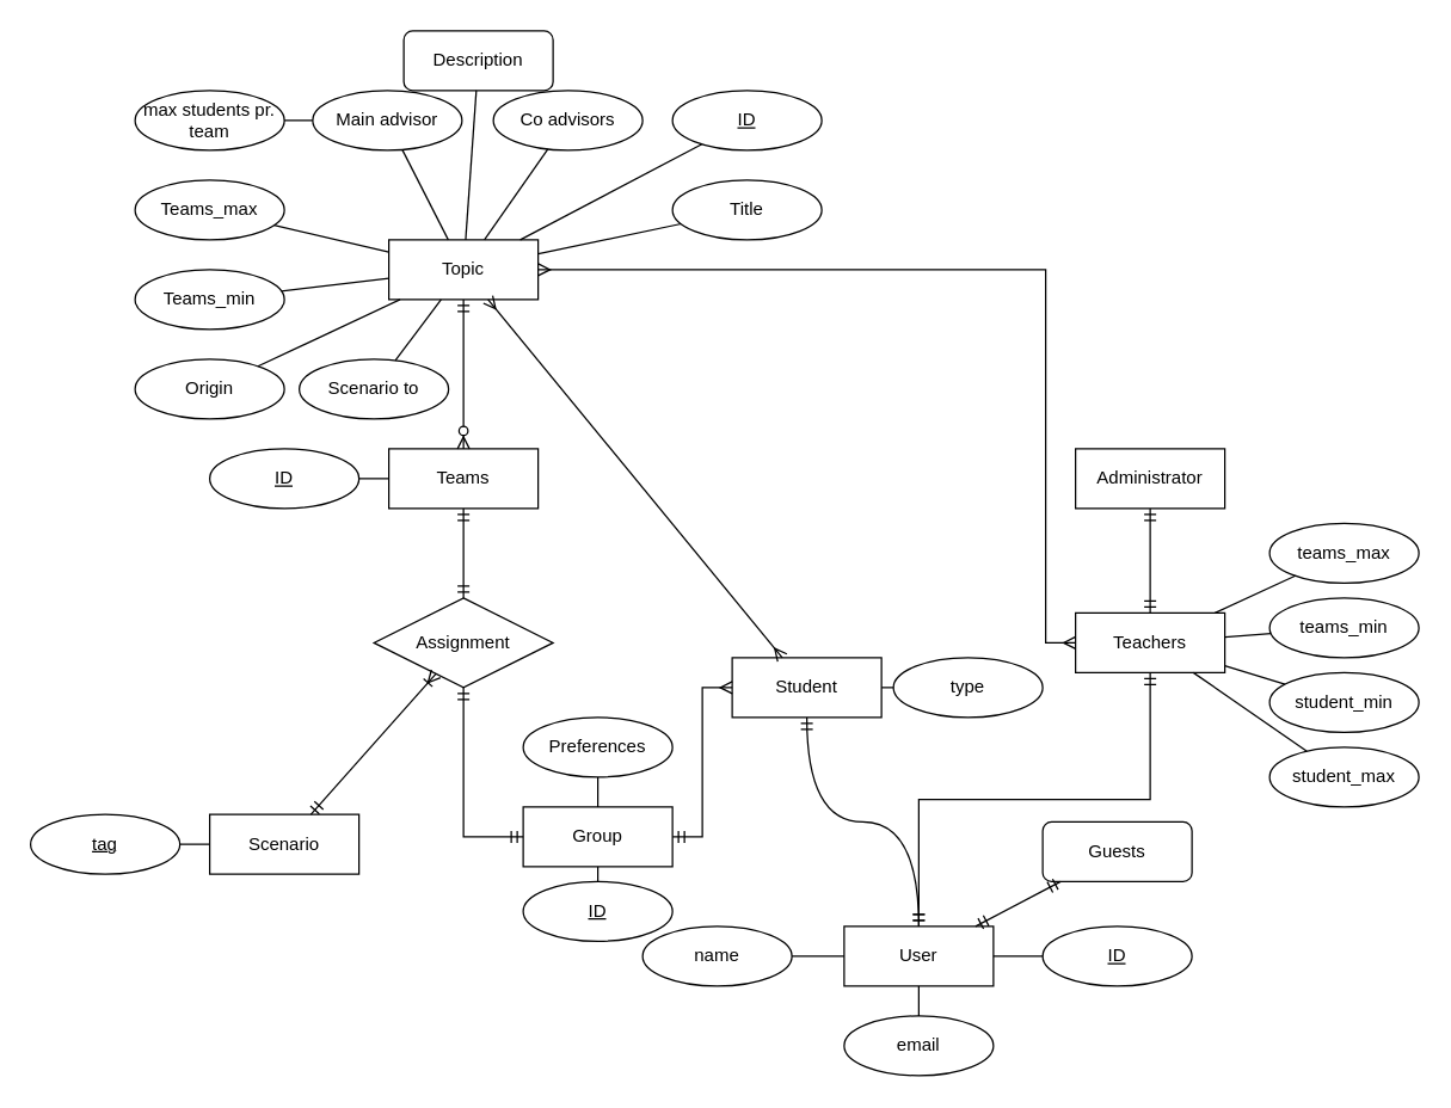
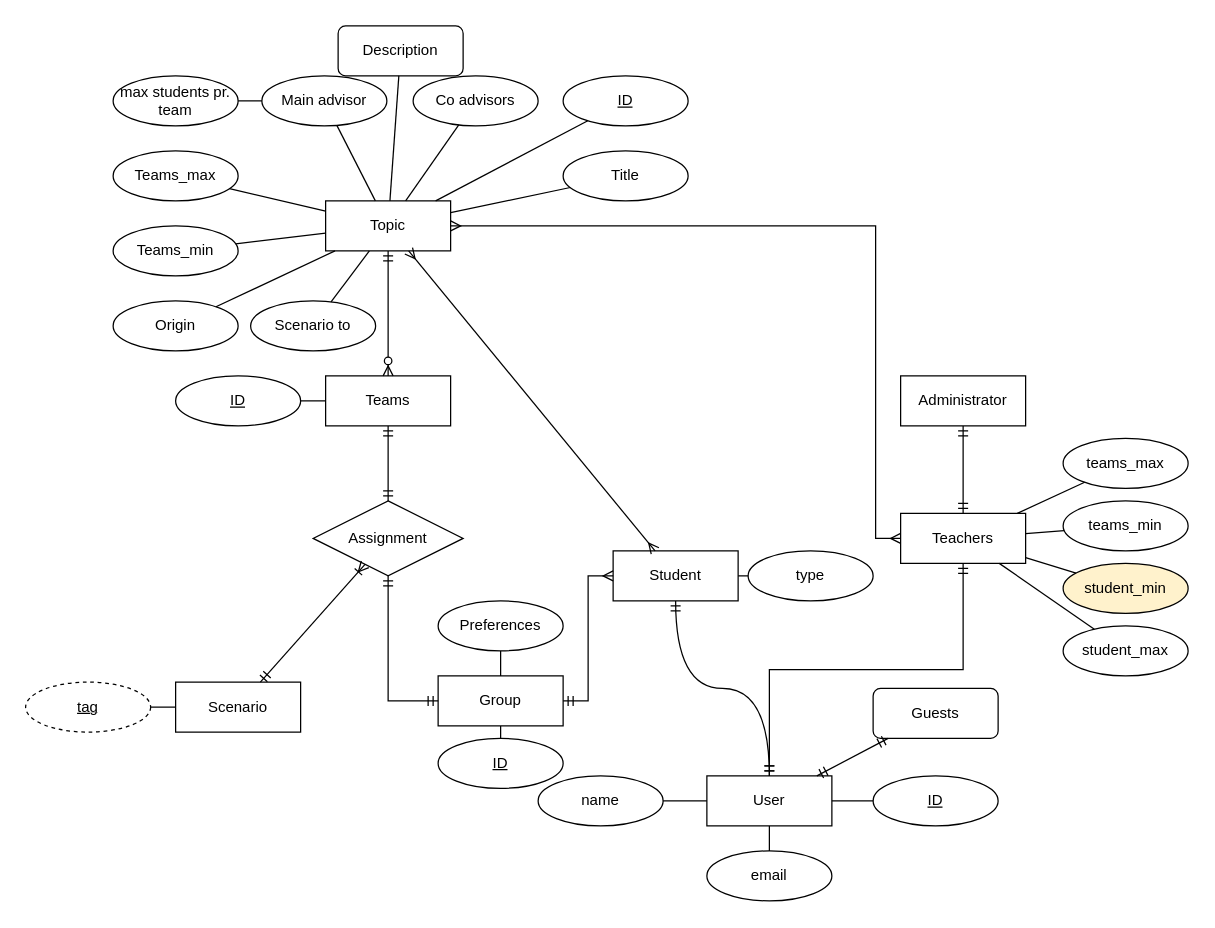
- <mxCell id="14" value="student_min" style="ellipse;whiteSpace=wrap;html=1;align=center;" vertex="1" parent="1"><mxGeometry x="850" y="450" width="100" height="40" as="geometry" /></mxCell>
+ <mxCell id="14" value="student_min" style="ellipse;whiteSpace=wrap;html=1;align=center;fillColor=#fff2cc;" vertex="1" parent="1"><mxGeometry x="850" y="450" width="100" height="40" as="geometry" /></mxCell>
- <mxCell id="42" value="tag" style="ellipse;whiteSpace=wrap;html=1;align=center;fontStyle=4;" vertex="1" parent="1"><mxGeometry x="20" y="545" width="100" height="40" as="geometry" /></mxCell>
+ <mxCell id="42" value="tag" style="ellipse;whiteSpace=wrap;html=1;align=center;fontStyle=4;dashed=1;" vertex="1" parent="1"><mxGeometry x="20" y="545" width="100" height="40" as="geometry" /></mxCell>
